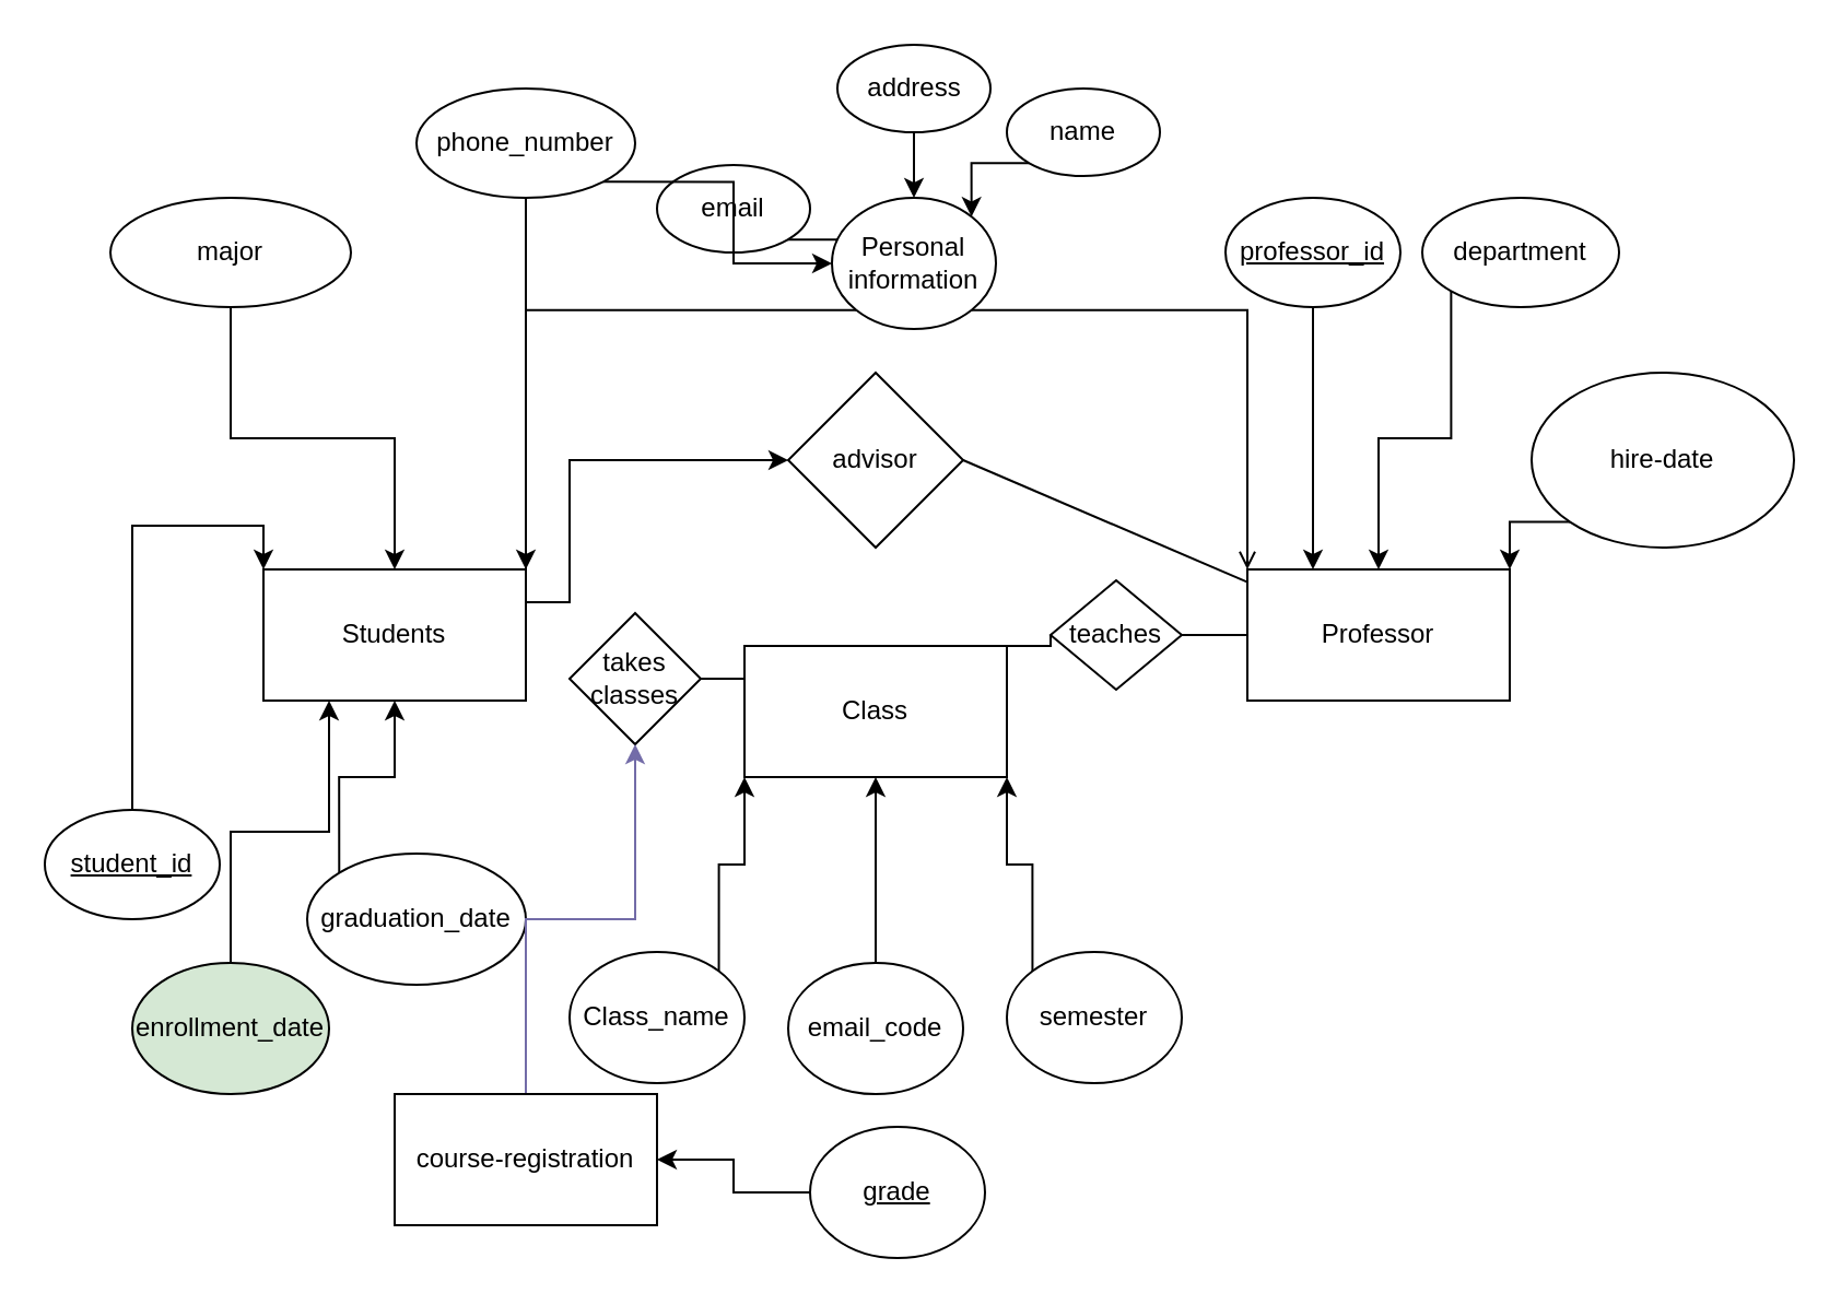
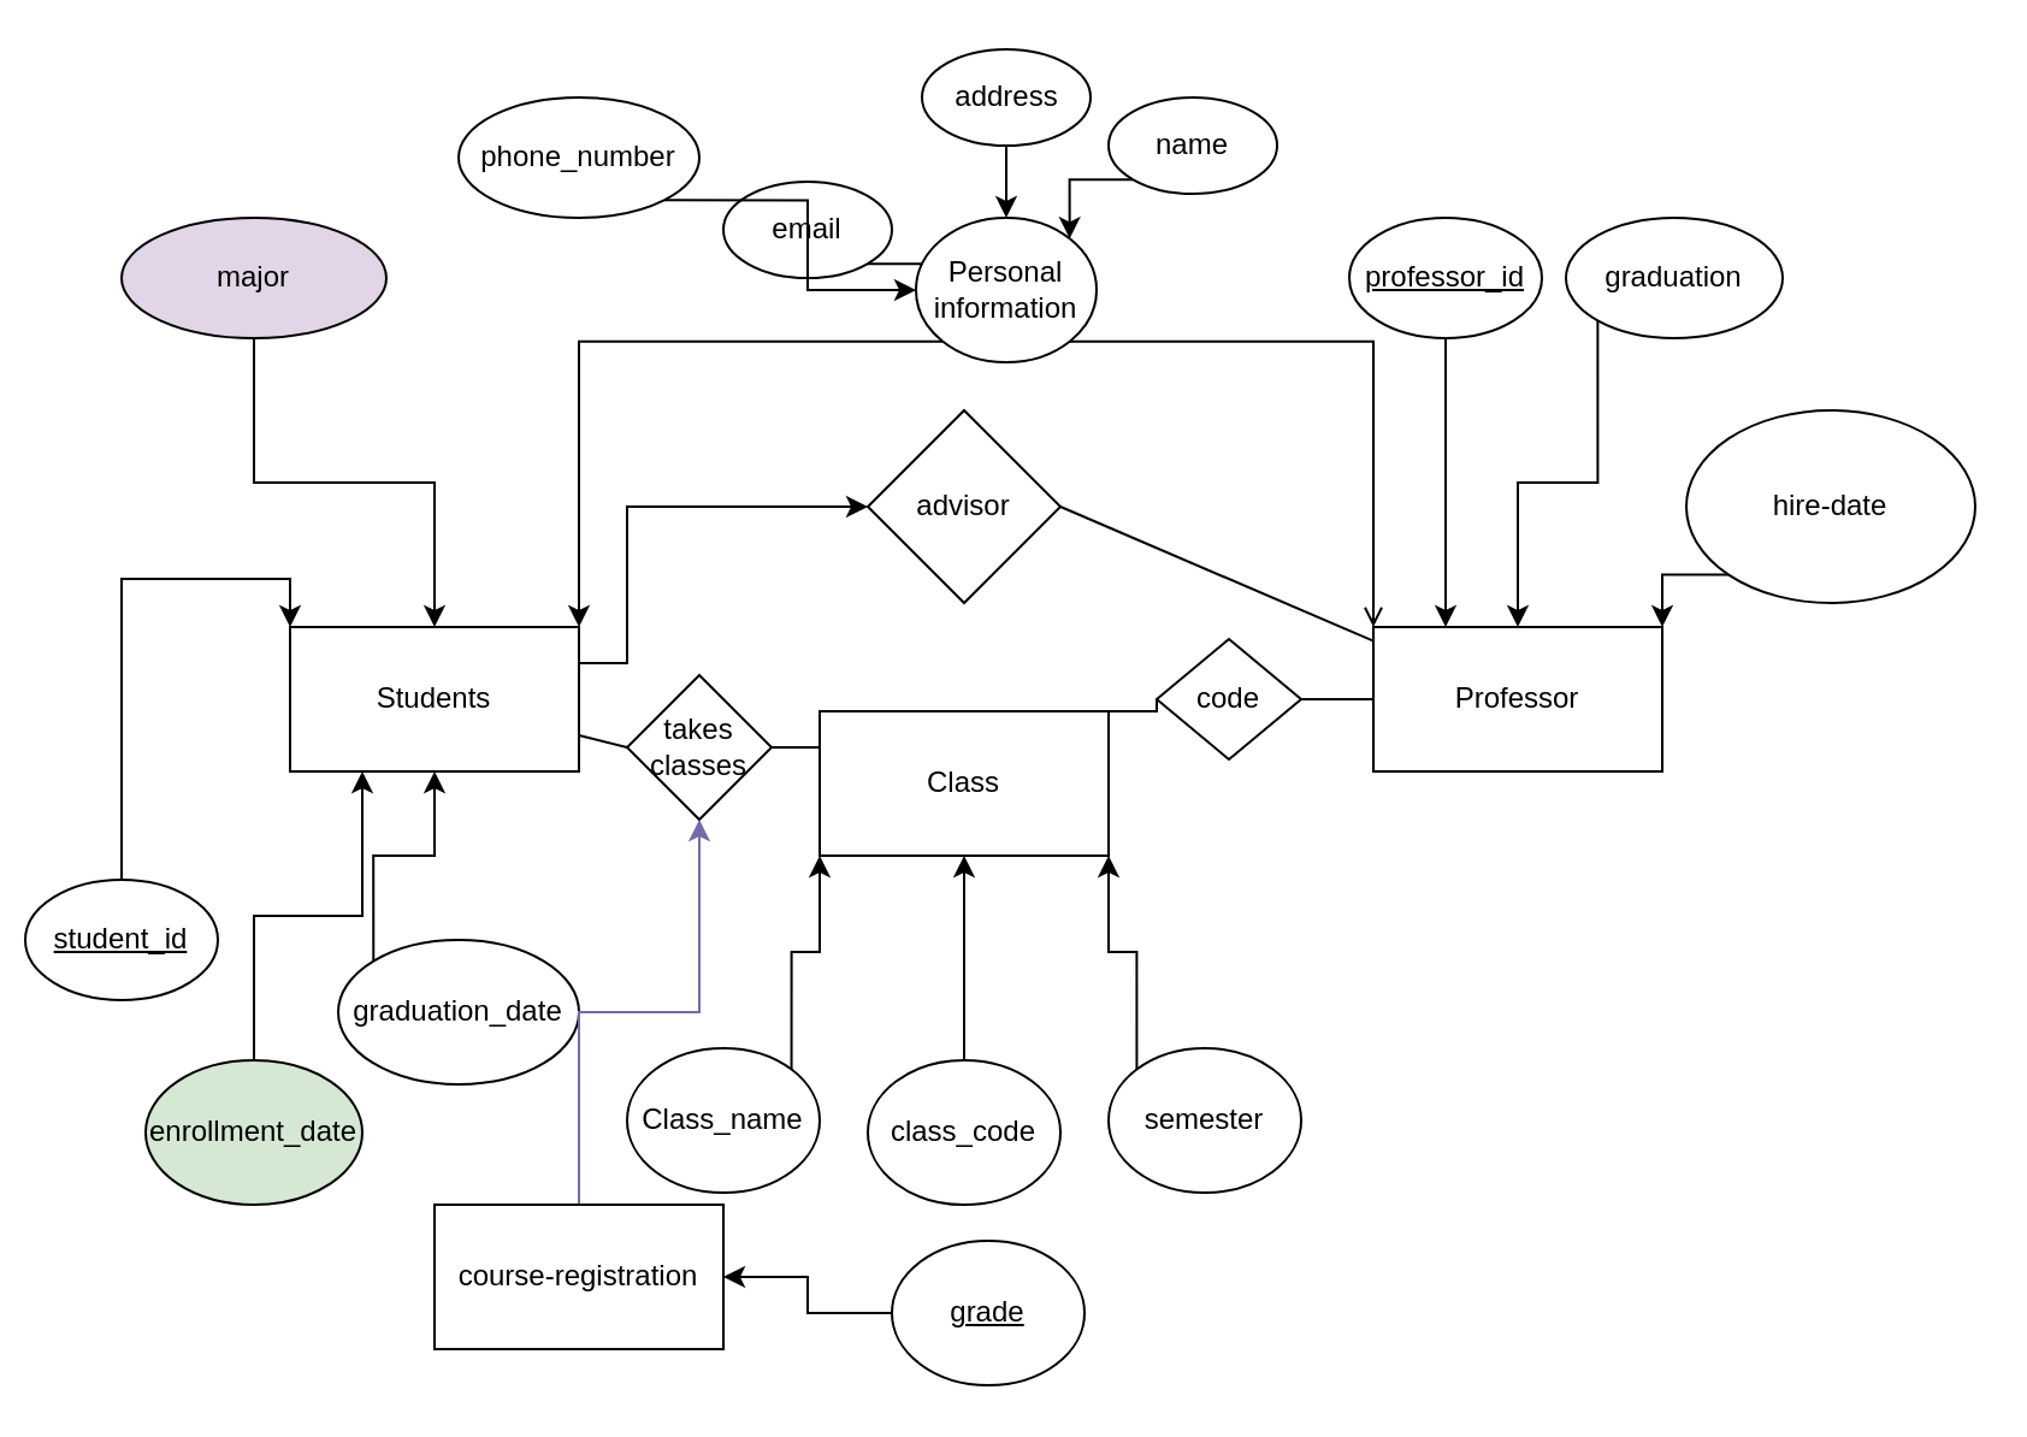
- <mxCell id="37" value="" style="endArrow=none;html=1;rounded=0;exitX=1;exitY=0.75;exitDx=0;exitDy=0;" parent="1" source="3" target="16" edge="1"><mxGeometry width="50" height="50" relative="1" as="geometry"><mxPoint x="350" y="290" as="sourcePoint" /><mxPoint x="400" y="240" as="targetPoint" /></mxGeometry></mxCell>
+ <mxCell id="37" value="" style="endArrow=none;html=1;rounded=0;exitX=1;exitY=0.75;exitDx=0;exitDy=0;entryX=0;entryY=0.5;entryDx=0;entryDy=0;" parent="1" source="3" target="32" edge="1"><mxGeometry width="50" height="50" relative="1" as="geometry"><mxPoint x="350" y="290" as="sourcePoint" /><mxPoint x="400" y="240" as="targetPoint" /></mxGeometry></mxCell>
- <mxCell id="18" value="major" style="ellipse;whiteSpace=wrap;html=1;" parent="1" vertex="1"><mxGeometry x="50" y="90" width="110" height="50" as="geometry" /></mxCell>
+ <mxCell id="18" value="major" style="ellipse;whiteSpace=wrap;html=1;fillColor=#e1d5e7;" parent="1" vertex="1"><mxGeometry x="50" y="90" width="110" height="50" as="geometry" /></mxCell>
- <mxCell id="39" value="department" style="ellipse;whiteSpace=wrap;html=1;" parent="1" vertex="1"><mxGeometry x="650" y="90" width="90" height="50" as="geometry" /></mxCell>
+ <mxCell id="39" value="graduation" style="ellipse;whiteSpace=wrap;html=1;" parent="1" vertex="1"><mxGeometry x="650" y="90" width="90" height="50" as="geometry" /></mxCell>
- <mxCell id="35" value="teaches" style="rhombus;whiteSpace=wrap;html=1;" parent="1" vertex="1"><mxGeometry x="480" y="265" width="60" height="50" as="geometry" /></mxCell>
+ <mxCell id="35" value="code" style="rhombus;whiteSpace=wrap;html=1;" parent="1" vertex="1"><mxGeometry x="480" y="265" width="60" height="50" as="geometry" /></mxCell>
- <mxCell id="8" value="&lt;u&gt;student_id&lt;/u&gt;" style="ellipse;whiteSpace=wrap;html=1;" parent="1" vertex="1"><mxGeometry y="370" width="80" height="50" as="geometry" x="20" /></mxCell>
+ <mxCell id="8" value="&lt;u&gt;student_id&lt;/u&gt;" style="ellipse;whiteSpace=wrap;html=1;" parent="1" vertex="1"><mxGeometry x="10" y="365" width="80" height="50" as="geometry" /></mxCell>
- <mxCell id="29" value="email_code" style="ellipse;whiteSpace=wrap;html=1;" parent="1" vertex="1"><mxGeometry x="360" y="440" width="80" height="60" as="geometry" /></mxCell>
+ <mxCell id="29" value="class_code" style="ellipse;whiteSpace=wrap;html=1;" parent="1" vertex="1"><mxGeometry x="360" y="440" width="80" height="60" as="geometry" /></mxCell>
